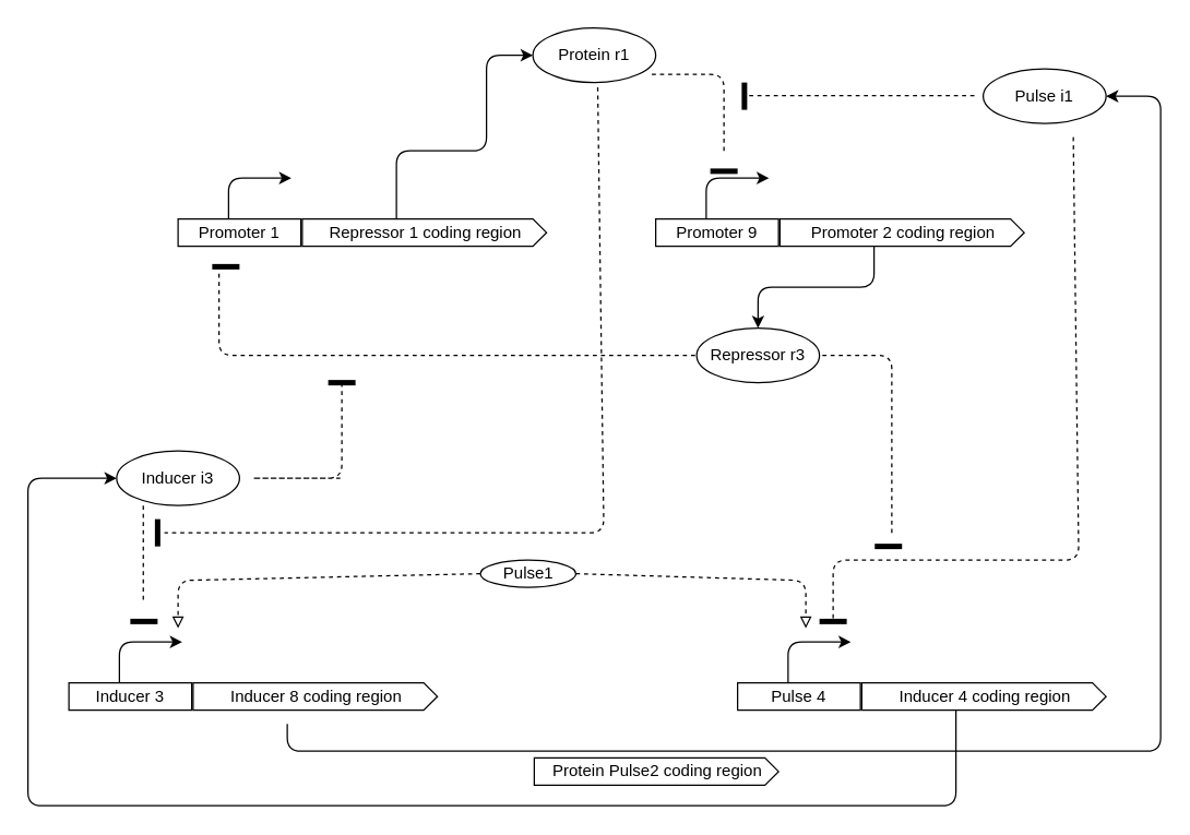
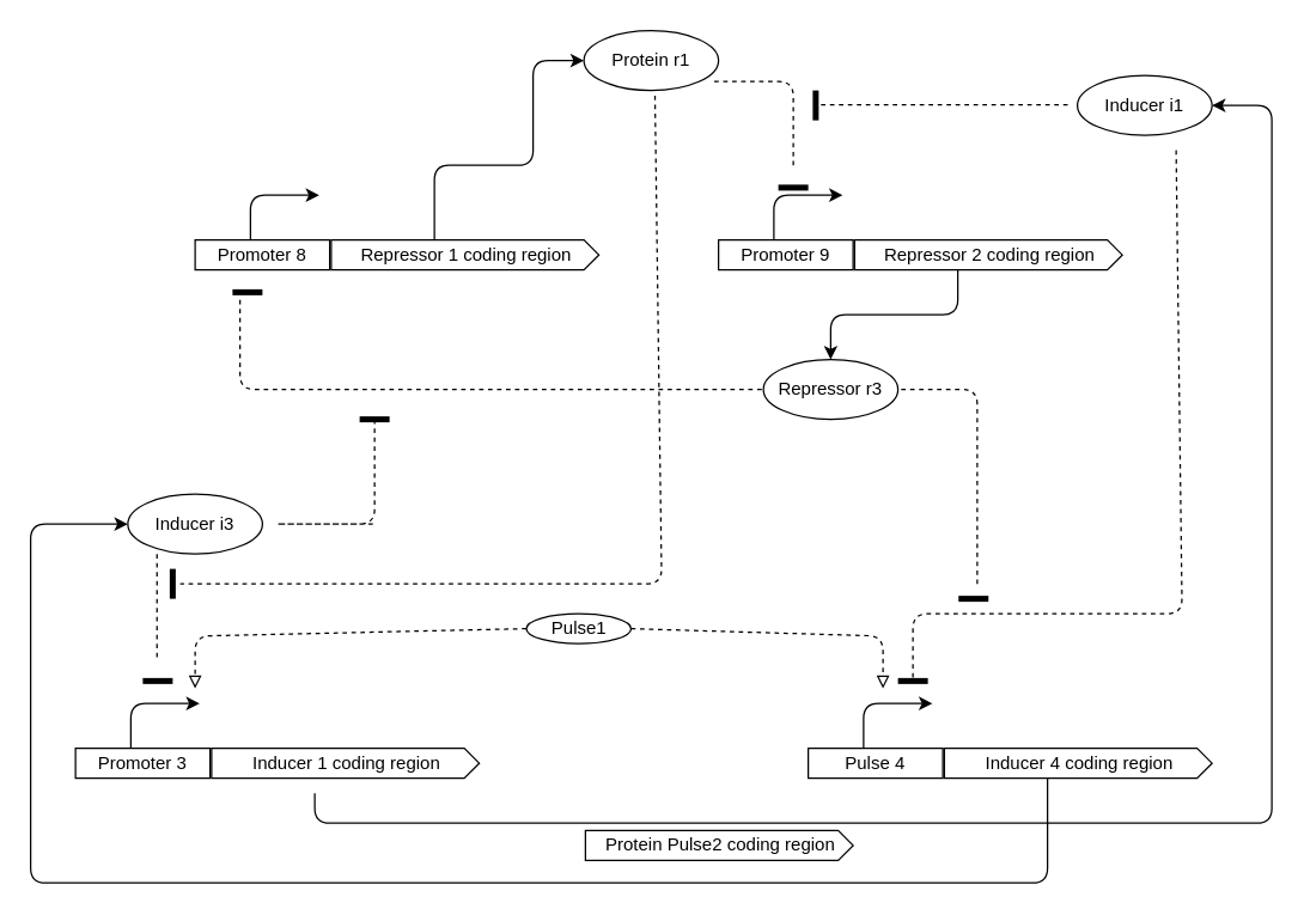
- <mxCell id="16" value="Pulse i1" style="ellipse;whiteSpace=wrap;html=1;" vertex="1" parent="1"><mxGeometry x="720" y="50" width="90" height="40" as="geometry" /></mxCell>
+ <mxCell id="16" value="Inducer i1" style="ellipse;whiteSpace=wrap;html=1;" vertex="1" parent="1"><mxGeometry x="720" y="50" width="90" height="40" as="geometry" /></mxCell>
- <mxCell id="2" value="Promoter 1" style="rounded=0;whiteSpace=wrap;html=1;" vertex="1" parent="1"><mxGeometry x="130" y="160" width="90" height="20" as="geometry" /></mxCell>
+ <mxCell id="2" value="Promoter 8" style="rounded=0;whiteSpace=wrap;html=1;" vertex="1" parent="1"><mxGeometry x="130" y="160" width="90" height="20" as="geometry" /></mxCell>
- <mxCell id="9" value="Promoter 2 coding region" style="html=1;shadow=0;dashed=0;align=center;verticalAlign=middle;shape=mxgraph.arrows2.arrow;dy=0;dx=10;notch=0;" vertex="1" parent="1"><mxGeometry x="571" y="160" width="179" height="20" as="geometry" /></mxCell>
+ <mxCell id="9" value="Repressor 2 coding region" style="html=1;shadow=0;dashed=0;align=center;verticalAlign=middle;shape=mxgraph.arrows2.arrow;dy=0;dx=10;notch=0;" vertex="1" parent="1"><mxGeometry x="571" y="160" width="179" height="20" as="geometry" /></mxCell>
- <mxCell id="12" value="Inducer 3" style="rounded=0;whiteSpace=wrap;html=1;" vertex="1" parent="1"><mxGeometry x="50" y="500" width="90" height="20" as="geometry" /></mxCell>
+ <mxCell id="12" value="Promoter 3" style="rounded=0;whiteSpace=wrap;html=1;" vertex="1" parent="1"><mxGeometry x="50" y="500" width="90" height="20" as="geometry" /></mxCell>
- <mxCell id="14" value="Inducer 8 coding region" style="html=1;shadow=0;dashed=0;align=center;verticalAlign=middle;shape=mxgraph.arrows2.arrow;dy=0;dx=10;notch=0;" vertex="1" parent="1"><mxGeometry x="141" y="500" width="179" height="20" as="geometry" /></mxCell>
+ <mxCell id="14" value="Inducer 1 coding region" style="html=1;shadow=0;dashed=0;align=center;verticalAlign=middle;shape=mxgraph.arrows2.arrow;dy=0;dx=10;notch=0;" vertex="1" parent="1"><mxGeometry x="141" y="500" width="179" height="20" as="geometry" /></mxCell>
